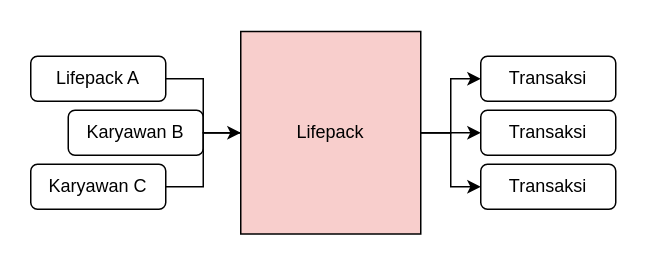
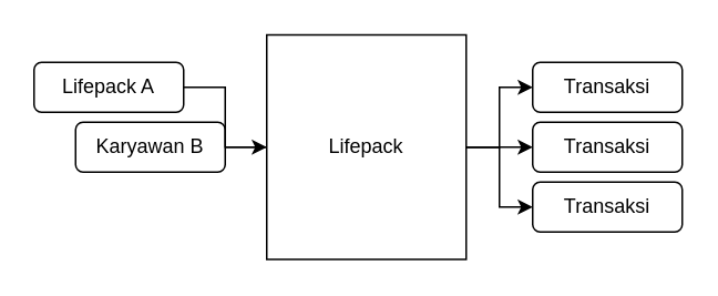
- <mxCell id="11" value="" style="edgeStyle=orthogonalEdgeStyle;rounded=0;orthogonalLoop=1;jettySize=auto;html=1;endArrow=none;" edge="1" parent="1" source="3" target="13"><mxGeometry relative="1" as="geometry"><mxPoint x="110" y="52" as="sourcePoint" /><mxPoint x="320" y="52" as="targetPoint" /></mxGeometry></mxCell>
+ <mxCell id="11" value="" style="edgeStyle=orthogonalEdgeStyle;rounded=0;orthogonalLoop=1;jettySize=auto;html=1;" edge="1" parent="1" source="3" target="13"><mxGeometry relative="1" as="geometry"><mxPoint x="110" y="52" as="sourcePoint" /><mxPoint x="320" y="52" as="targetPoint" /></mxGeometry></mxCell>
- <mxCell id="13" value="Lifepack" style="rounded=0;whiteSpace=wrap;html=1;fillColor=#f8cecc;" vertex="1" parent="1"><mxGeometry x="160" y="20.5" width="120" height="135" as="geometry" /></mxCell>
+ <mxCell id="13" value="Lifepack" style="rounded=0;whiteSpace=wrap;html=1;" vertex="1" parent="1"><mxGeometry x="160" y="20.5" width="120" height="135" as="geometry" /></mxCell>
- <mxCell id="7" value="Karyawan C" style="rounded=1;whiteSpace=wrap;html=1;" vertex="1" parent="1"><mxGeometry x="20" y="109" width="90" height="30" as="geometry" /></mxCell>
- <mxCell id="12" value="" style="edgeStyle=orthogonalEdgeStyle;rounded=0;orthogonalLoop=1;jettySize=auto;html=1;" edge="1" parent="1" source="7" target="13"><mxGeometry relative="1" as="geometry"><mxPoint x="110" y="124" as="sourcePoint" /><mxPoint x="320" y="124" as="targetPoint" /></mxGeometry></mxCell>
